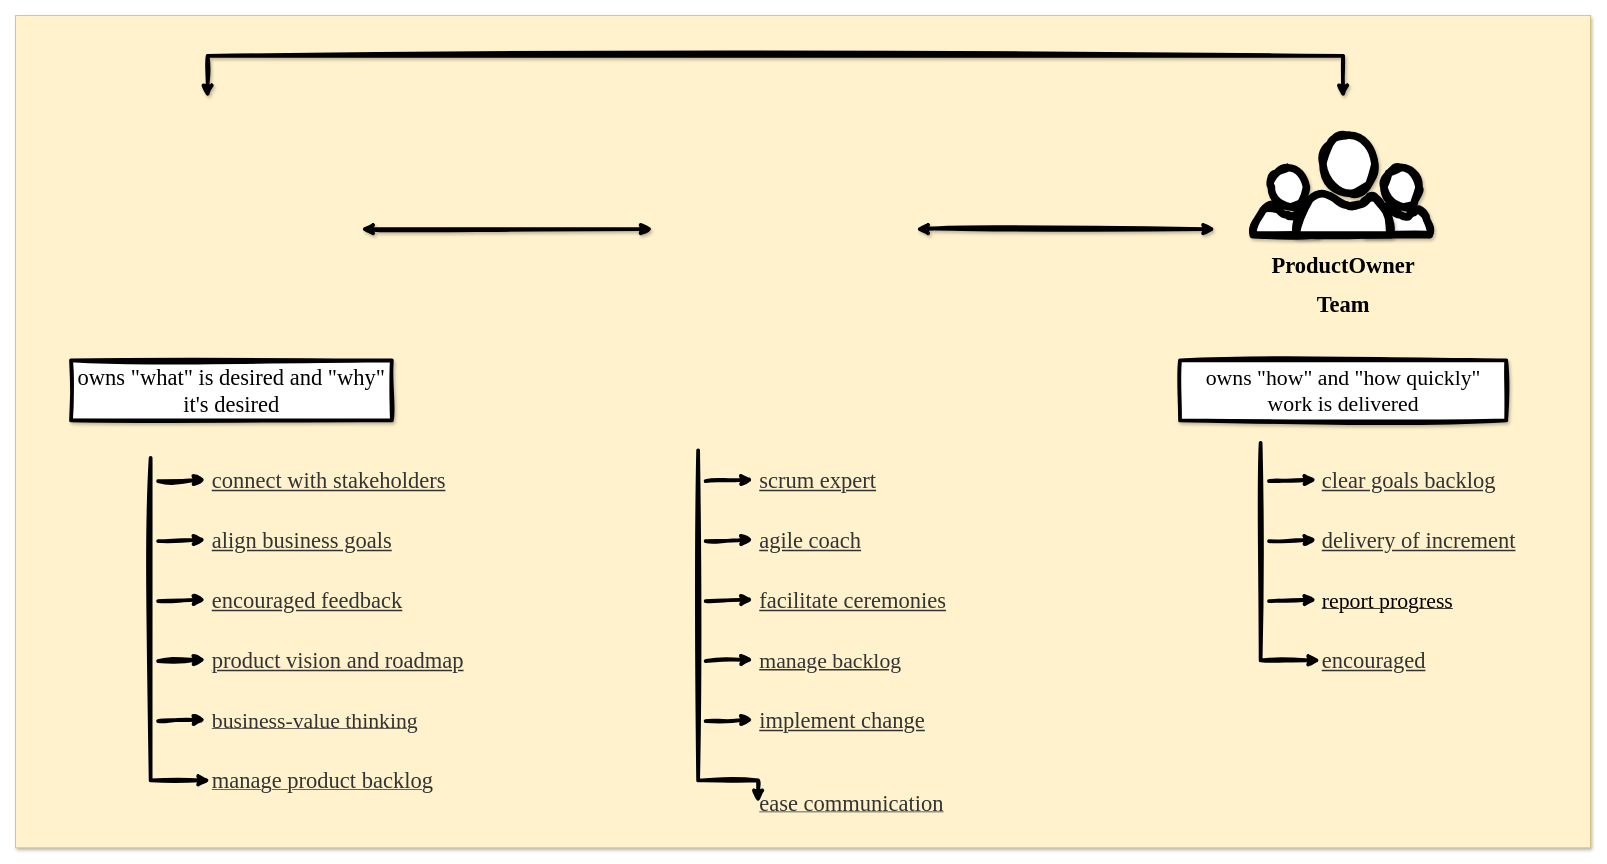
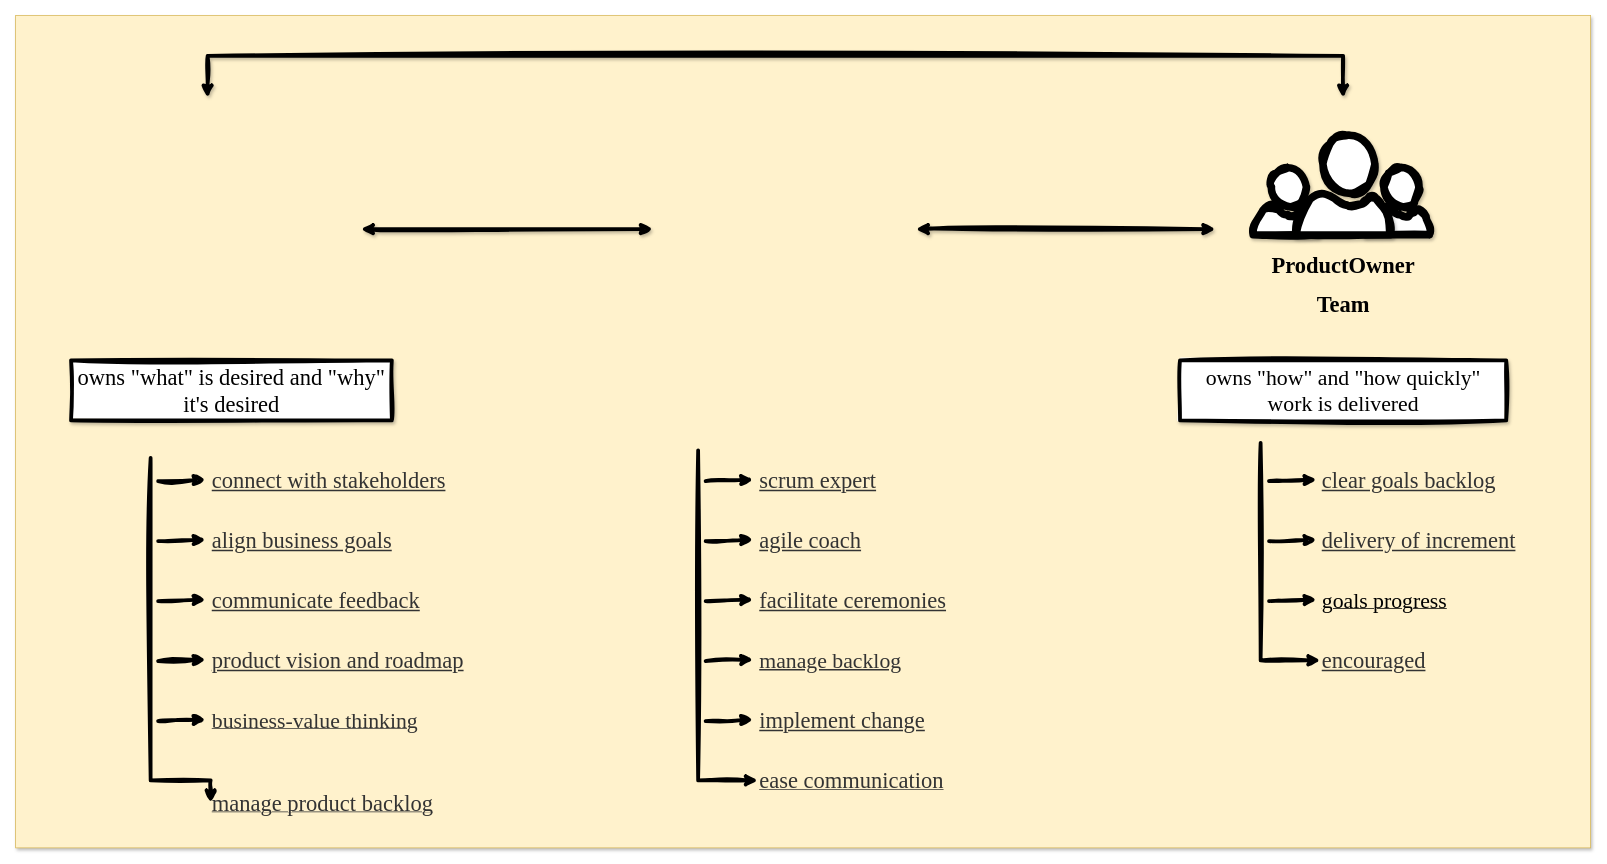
- <mxCell id="29" value="&lt;h1&gt;&lt;font face=&quot;Comic Sans MS&quot; style=&quot;font-size: 30px; font-weight: normal;&quot;&gt;encouraged feedback&lt;/font&gt;&lt;/h1&gt;" style="rounded=0;whiteSpace=wrap;html=1;shadow=0;glass=0;sketch=1;curveFitting=1;jiggle=2;fillColor=none;fontColor=#333333;strokeColor=none;align=left;fontStyle=4" parent="1" vertex="1"><mxGeometry x="280" y="760" width="360" height="80" as="geometry" /></mxCell>
+ <mxCell id="29" value="&lt;h1&gt;&lt;font face=&quot;Comic Sans MS&quot; style=&quot;font-size: 30px; font-weight: normal;&quot;&gt;communicate feedback&lt;/font&gt;&lt;/h1&gt;" style="rounded=0;whiteSpace=wrap;html=1;shadow=0;glass=0;sketch=1;curveFitting=1;jiggle=2;fillColor=none;fontColor=#333333;strokeColor=none;align=left;fontStyle=4" parent="1" vertex="1"><mxGeometry x="280" y="760" width="360" height="80" as="geometry" /></mxCell>
- <mxCell id="37" value="&lt;font face=&quot;Comic Sans MS&quot; style=&quot;font-size: 29px;&quot;&gt;report progress&lt;/font&gt;" style="rounded=0;whiteSpace=wrap;html=1;shadow=0;glass=0;sketch=1;curveFitting=1;jiggle=2;align=left;fontStyle=4;strokeColor=none;fillColor=none;" parent="1" vertex="1"><mxGeometry x="1760" y="760" width="260" height="80" as="geometry" /></mxCell>
+ <mxCell id="37" value="&lt;font face=&quot;Comic Sans MS&quot; style=&quot;font-size: 29px;&quot;&gt;goals progress&lt;/font&gt;" style="rounded=0;whiteSpace=wrap;html=1;shadow=0;glass=0;sketch=1;curveFitting=1;jiggle=2;align=left;fontStyle=4;strokeColor=none;fillColor=none;" parent="1" vertex="1"><mxGeometry x="1760" y="760" width="260" height="80" as="geometry" /></mxCell>
- <mxCell id="26" value="&lt;font face=&quot;Comic Sans MS&quot; style=&quot;font-size: 30px;&quot;&gt;manage product backlog&lt;/font&gt;" style="rounded=0;whiteSpace=wrap;html=1;shadow=0;glass=0;sketch=1;curveFitting=1;jiggle=2;fillColor=none;fontColor=#333333;strokeColor=none;align=left;fontStyle=4" parent="1" vertex="1"><mxGeometry x="280" y="1000" width="360" height="80" as="geometry" /></mxCell>
+ <mxCell id="26" value="&lt;font face=&quot;Comic Sans MS&quot; style=&quot;font-size: 30px;&quot;&gt;manage product backlog&lt;/font&gt;" style="rounded=0;whiteSpace=wrap;html=1;shadow=0;glass=0;sketch=1;curveFitting=1;jiggle=2;fillColor=none;fontColor=#333333;strokeColor=none;align=left;fontStyle=4" parent="1" vertex="1"><mxGeometry x="280" y="1030" width="360" height="80" as="geometry" /></mxCell>
- <mxCell id="15" value="&lt;font face=&quot;Comic Sans MS&quot; style=&quot;font-size: 30px;&quot;&gt;ease communication&lt;/font&gt;" style="rounded=0;whiteSpace=wrap;html=1;shadow=0;glass=0;sketch=1;curveFitting=1;jiggle=2;fillColor=none;fontColor=#333333;strokeColor=none;fontStyle=4;align=left;" parent="1" vertex="1"><mxGeometry x="1010" y="1030" width="360" height="80" as="geometry" /></mxCell>
+ <mxCell id="15" value="&lt;font face=&quot;Comic Sans MS&quot; style=&quot;font-size: 30px;&quot;&gt;ease communication&lt;/font&gt;" style="rounded=0;whiteSpace=wrap;html=1;shadow=0;glass=0;sketch=1;curveFitting=1;jiggle=2;fillColor=none;fontColor=#333333;strokeColor=none;fontStyle=4;align=left;" parent="1" vertex="1"><mxGeometry x="1010" y="1000" width="360" height="80" as="geometry" /></mxCell>
